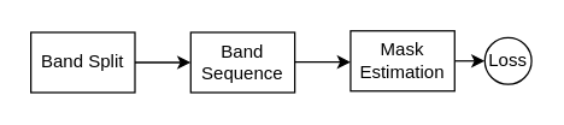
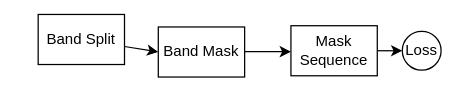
- <mxCell id="6" value="Mask Estimation" style="whiteSpace=wrap;html=1;" parent="1" vertex="1"><mxGeometry x="232" y="20" width="69" height="40" as="geometry" /></mxCell>
+ <mxCell id="6" value="Mask Sequence" style="whiteSpace=wrap;html=1;" parent="1" vertex="1"><mxGeometry x="232" y="20" width="69" height="40" as="geometry" /></mxCell>
- <mxCell id="3" value="Band Split" style="whiteSpace=wrap;html=1;" parent="1" vertex="1"><mxGeometry x="20" y="21" width="69" height="40" as="geometry" /></mxCell>
+ <mxCell id="3" value="Band Split" style="whiteSpace=wrap;html=1;" parent="1" vertex="1"><mxGeometry x="30" y="11" width="69" height="40" as="geometry" /></mxCell>
- <mxCell id="4" value="Band Sequence" style="whiteSpace=wrap;html=1;" parent="1" vertex="1"><mxGeometry x="126" y="21" width="69" height="40" as="geometry" /></mxCell>
+ <mxCell id="4" value="Band Mask" style="whiteSpace=wrap;html=1;" parent="1" vertex="1"><mxGeometry x="126" y="21" width="69" height="40" as="geometry" /></mxCell>
